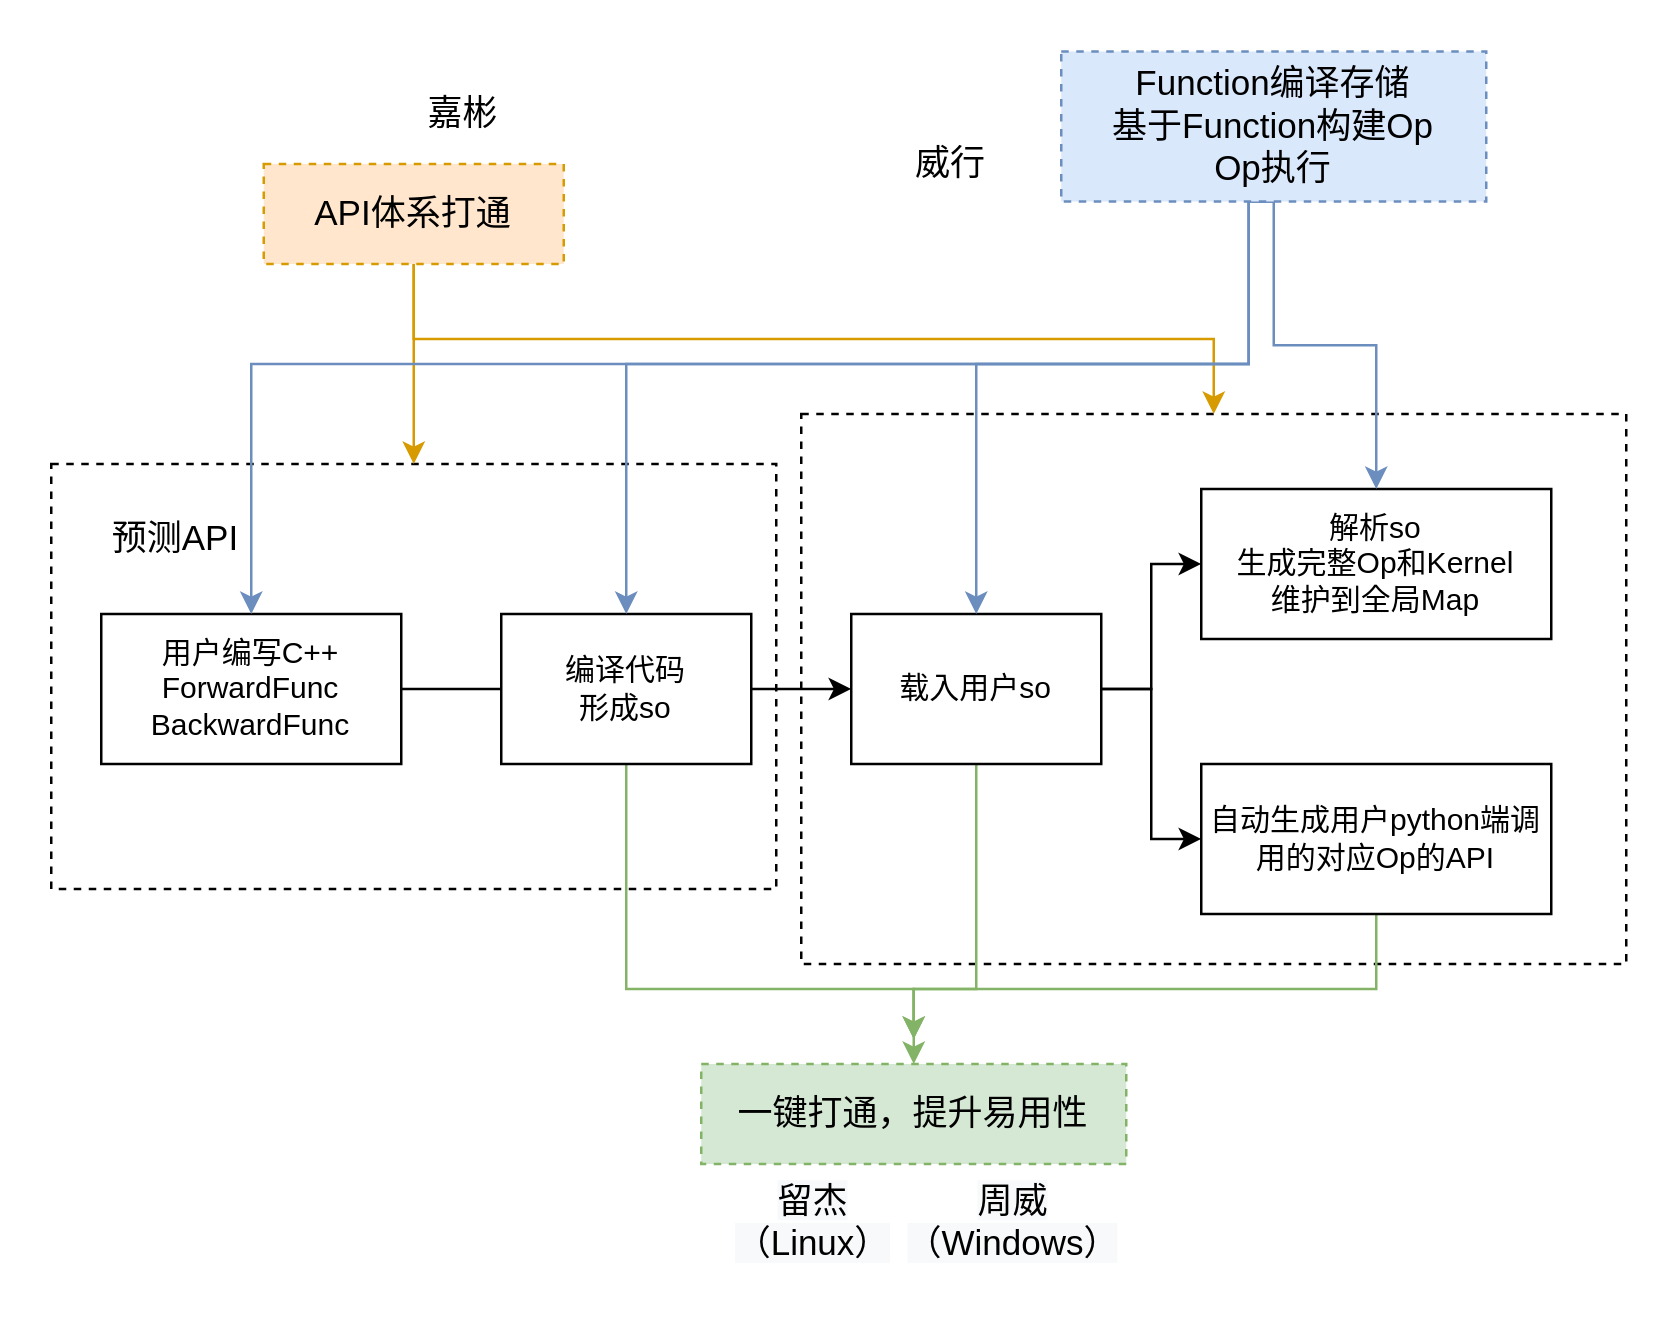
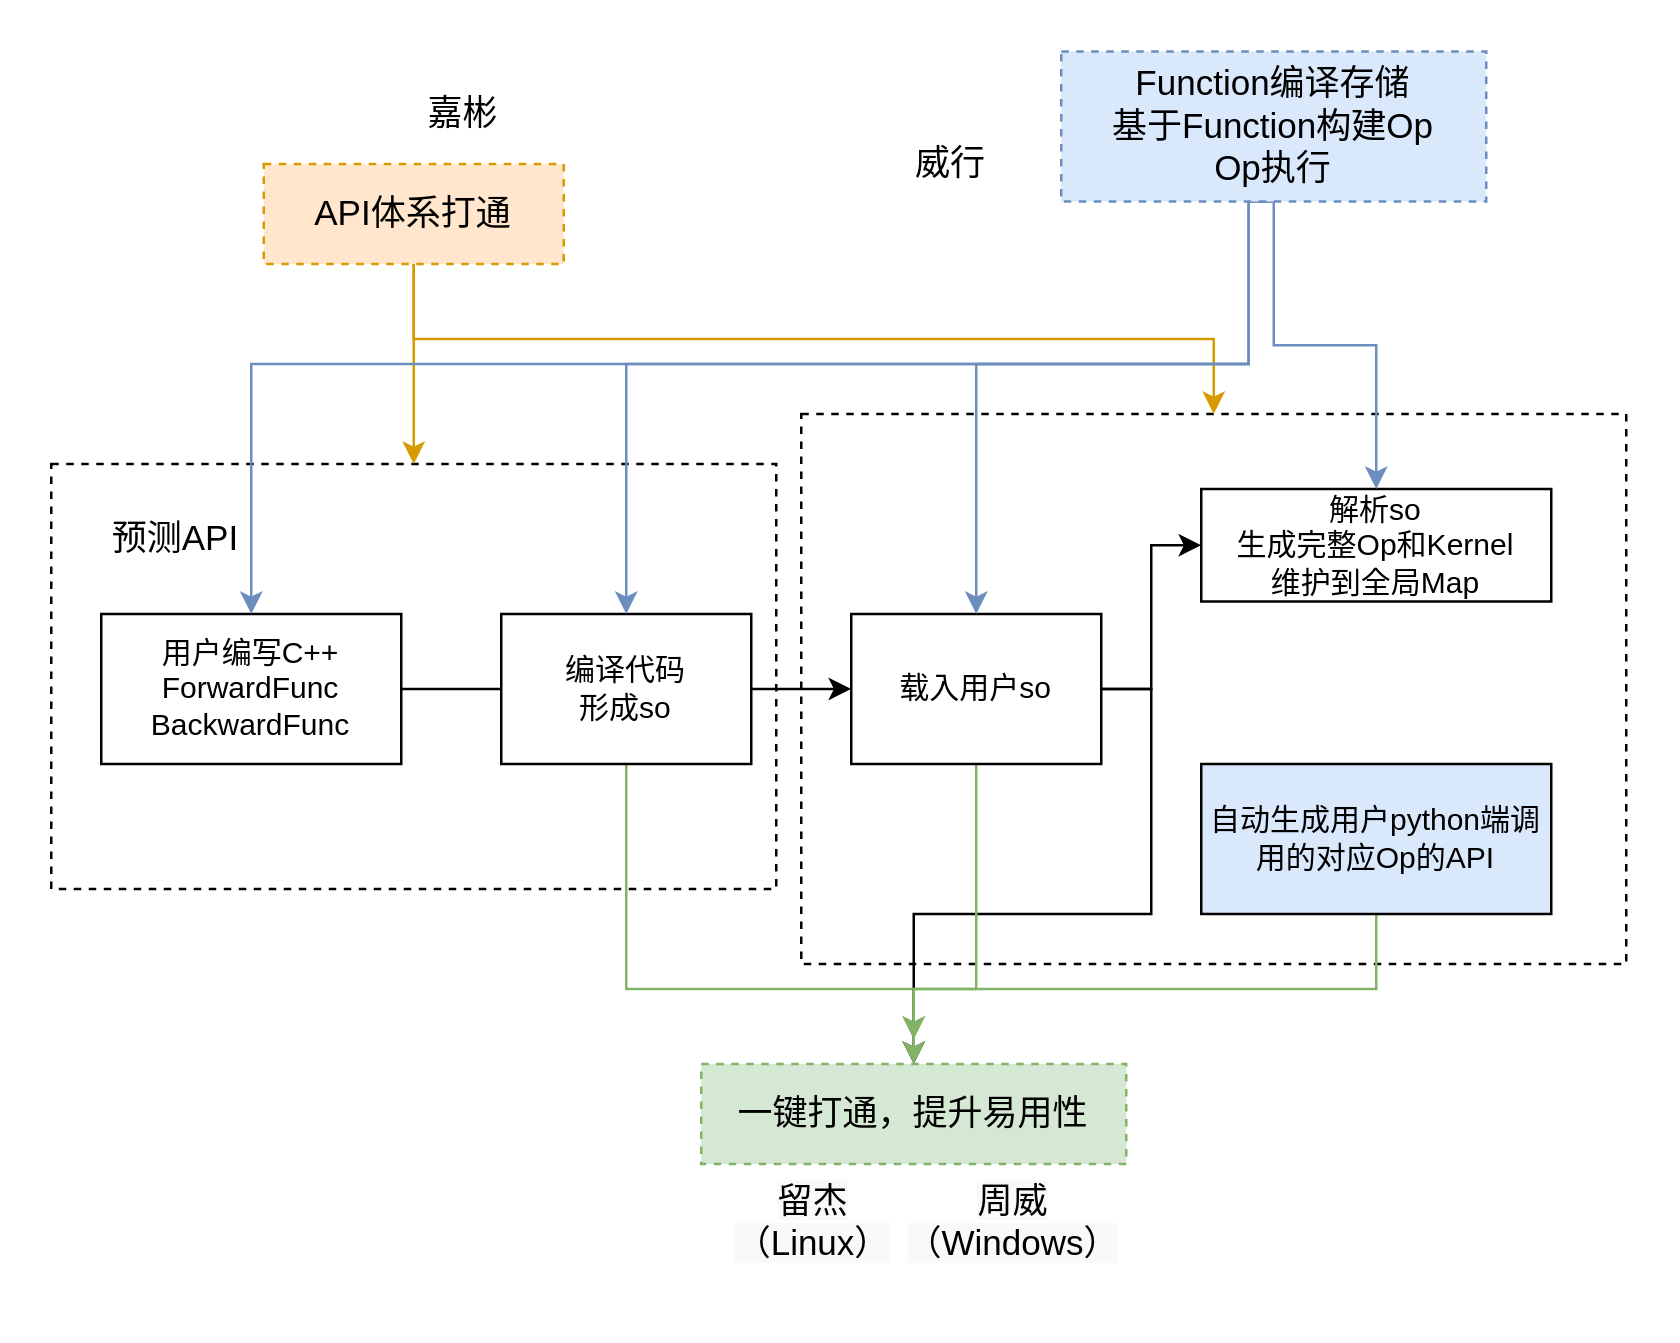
- <mxCell id="13" value="解析so&lt;br&gt;生成完整Op和Kernel&lt;br&gt;维护到全局Map" style="rounded=0;whiteSpace=wrap;html=1;" vertex="1" parent="1"><mxGeometry x="480" y="195" width="140" height="60" as="geometry" /></mxCell>
+ <mxCell id="13" value="解析so&lt;br&gt;生成完整Op和Kernel&lt;br&gt;维护到全局Map" style="rounded=0;whiteSpace=wrap;html=1;" vertex="1" parent="1"><mxGeometry x="480" y="195" width="140" height="45" as="geometry" /></mxCell>
- <mxCell id="10" style="edgeStyle=orthogonalEdgeStyle;rounded=0;orthogonalLoop=1;jettySize=auto;html=1;exitX=1;exitY=0.5;exitDx=0;exitDy=0;entryX=0;entryY=0.5;entryDx=0;entryDy=0;" edge="1" parent="1" source="12" target="15"><mxGeometry relative="1" as="geometry" /></mxCell>
+ <mxCell id="10" style="edgeStyle=orthogonalEdgeStyle;rounded=0;orthogonalLoop=1;jettySize=auto;html=1;exitX=1;exitY=0.5;exitDx=0;exitDy=0;" edge="1" parent="1" source="12" target="17"><mxGeometry relative="1" as="geometry" /></mxCell>
- <mxCell id="15" value="自动生成用户python端调用的对应Op的API" style="rounded=0;whiteSpace=wrap;html=1;" vertex="1" parent="1"><mxGeometry x="480" y="305" width="140" height="60" as="geometry" /></mxCell>
+ <mxCell id="15" value="自动生成用户python端调用的对应Op的API" style="rounded=0;whiteSpace=wrap;html=1;fillColor=#dae8fc;" vertex="1" parent="1"><mxGeometry x="480" y="305" width="140" height="60" as="geometry" /></mxCell>
